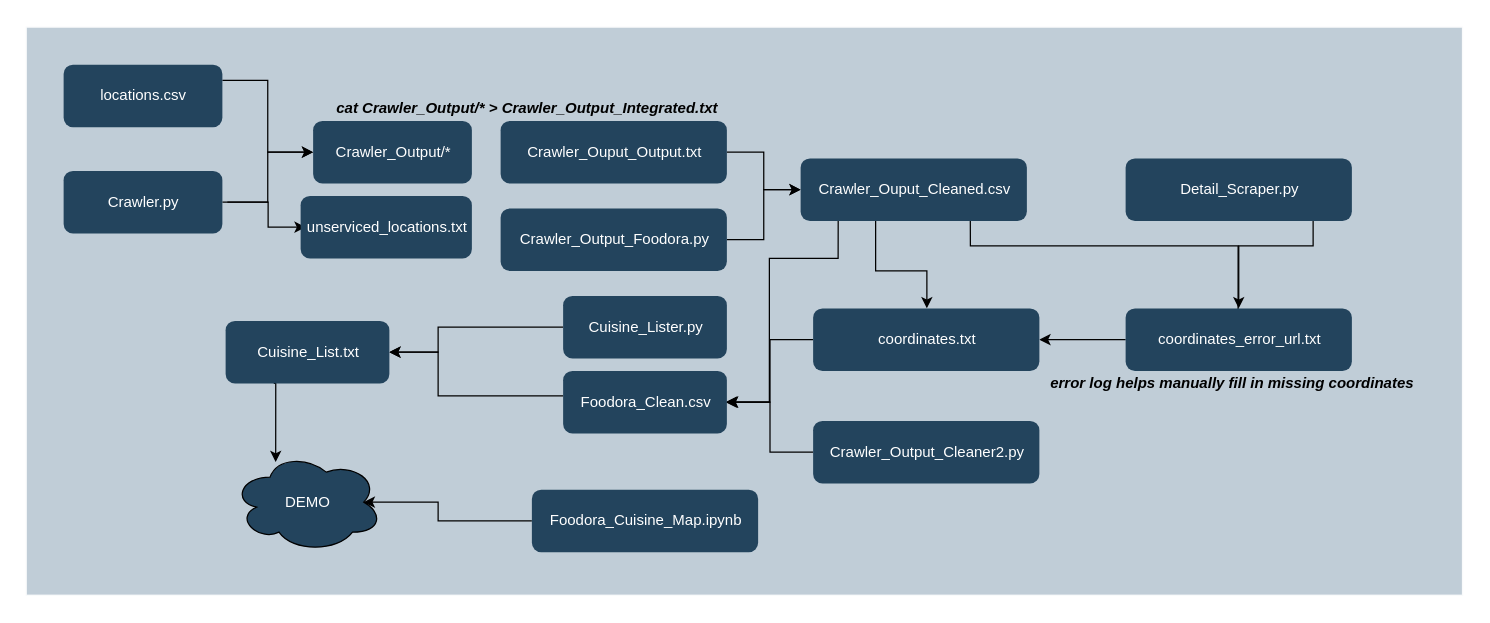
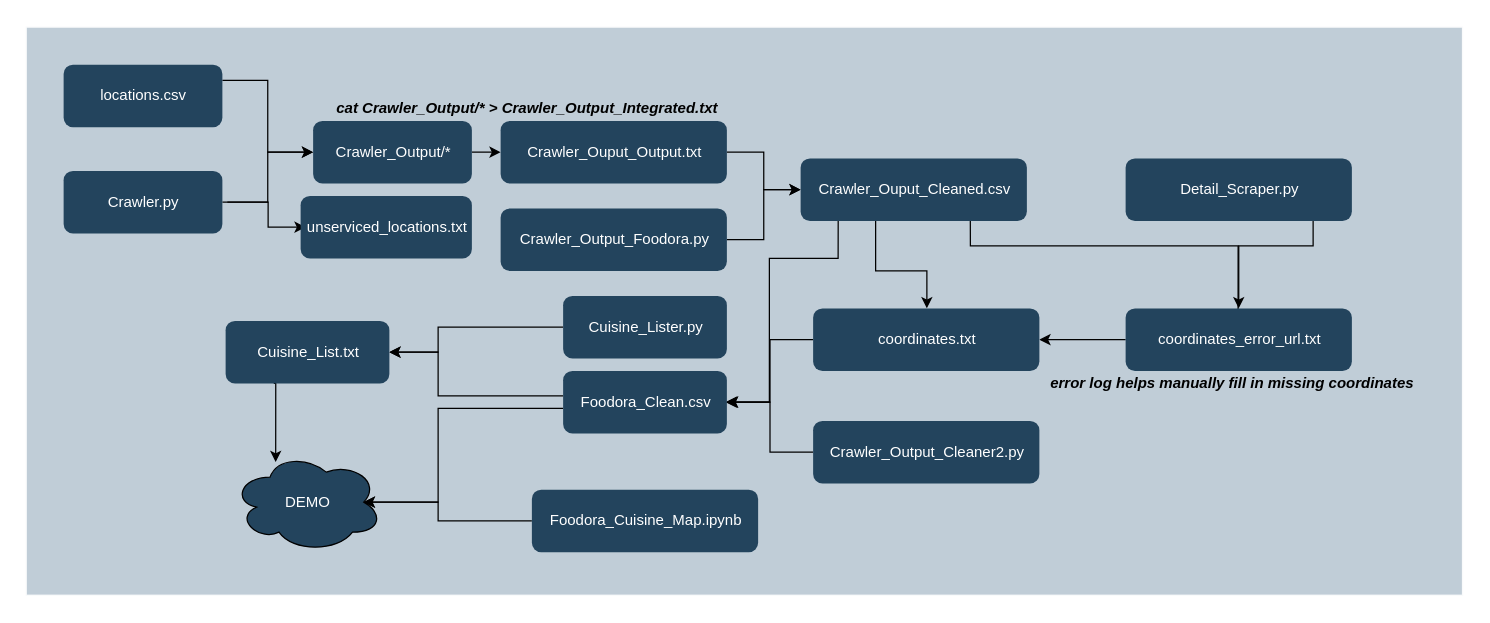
+ <mxCell id="8" value="" style="edgeStyle=orthogonalEdgeStyle;rounded=0;orthogonalLoop=1;jettySize=auto;html=1;" parent="1" source="9" target="11" edge="1"><mxGeometry relative="1" as="geometry" /></mxCell>
+ <mxCell id="29" style="edgeStyle=orthogonalEdgeStyle;rounded=0;orthogonalLoop=1;jettySize=auto;html=1;entryX=0.875;entryY=0.5;entryDx=0;entryDy=0;entryPerimeter=0;" parent="1" source="30" target="37" edge="1"><mxGeometry relative="1" as="geometry"><Array as="points"><mxPoint x="350" y="326" /><mxPoint x="350" y="401" /></Array></mxGeometry></mxCell>
